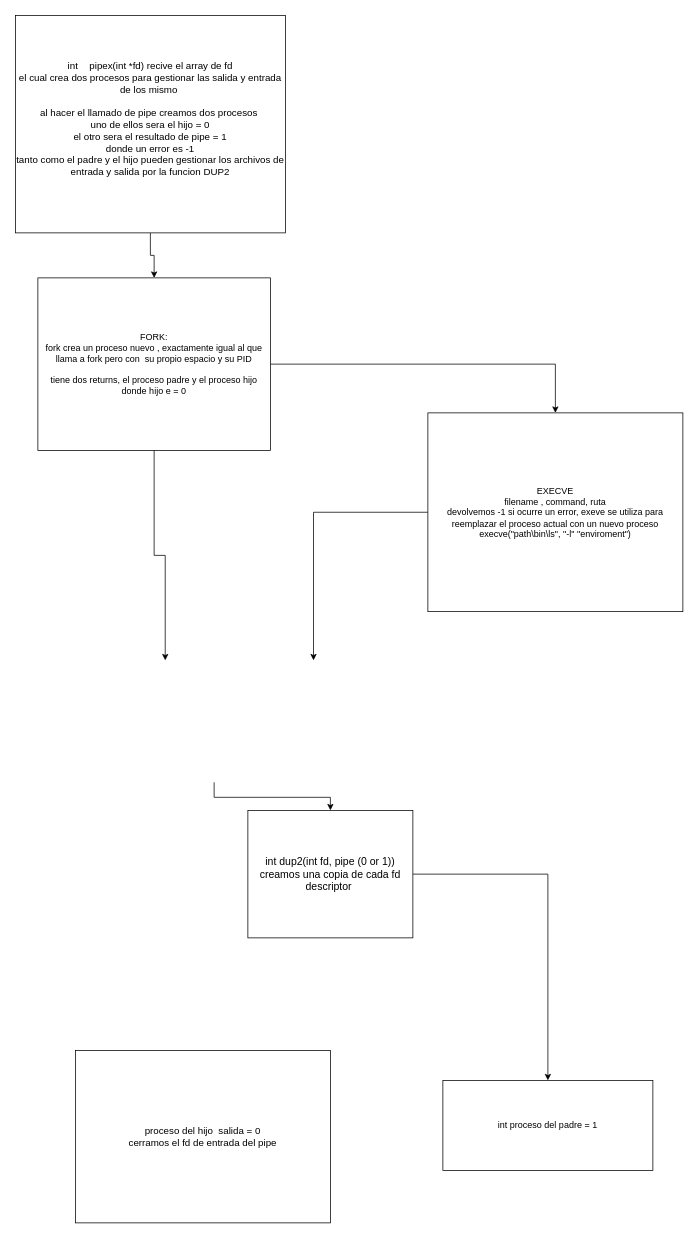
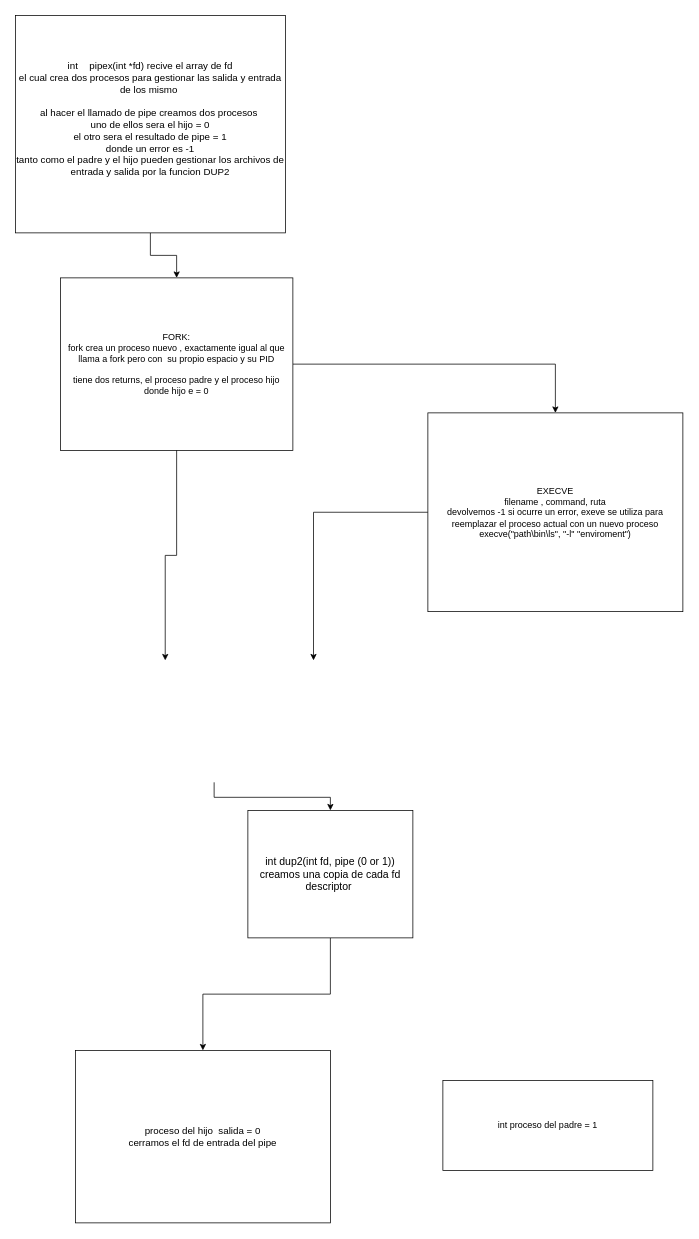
- <mxCell id="10" value="FORK:&lt;div&gt;fork crea un proceso nuevo , exactamente igual al que llama a fork pero con&amp;nbsp; su propio espacio y su PID&lt;/div&gt;&lt;div&gt;&lt;br&gt;&lt;/div&gt;&lt;div&gt;tiene dos returns, el proceso padre y el proceso hijo&lt;/div&gt;&lt;div&gt;donde hijo e = 0&lt;/div&gt;" style="rounded=0;whiteSpace=wrap;html=1;" parent="1" vertex="1"><mxGeometry x="50" y="370" width="310" height="230" as="geometry" /></mxCell>
+ <mxCell id="10" value="FORK:&lt;div&gt;fork crea un proceso nuevo , exactamente igual al que llama a fork pero con&amp;nbsp; su propio espacio y su PID&lt;/div&gt;&lt;div&gt;&lt;br&gt;&lt;/div&gt;&lt;div&gt;tiene dos returns, el proceso padre y el proceso hijo&lt;/div&gt;&lt;div&gt;donde hijo e = 0&lt;/div&gt;" style="rounded=0;whiteSpace=wrap;html=1;" parent="1" vertex="1"><mxGeometry x="80" y="370" width="310" height="230" as="geometry" /></mxCell>
- <mxCell id="6" style="edgeStyle=orthogonalEdgeStyle;rounded=0;orthogonalLoop=1;jettySize=auto;html=1;entryX=0.5;entryY=0;entryDx=0;entryDy=0;" edge="1" parent="1" source="7" target="8"><mxGeometry relative="1" as="geometry" /></mxCell>
+ <mxCell id="5" style="edgeStyle=orthogonalEdgeStyle;rounded=0;orthogonalLoop=1;jettySize=auto;html=1;" edge="1" parent="1" source="7" target="4"><mxGeometry relative="1" as="geometry" /></mxCell>
